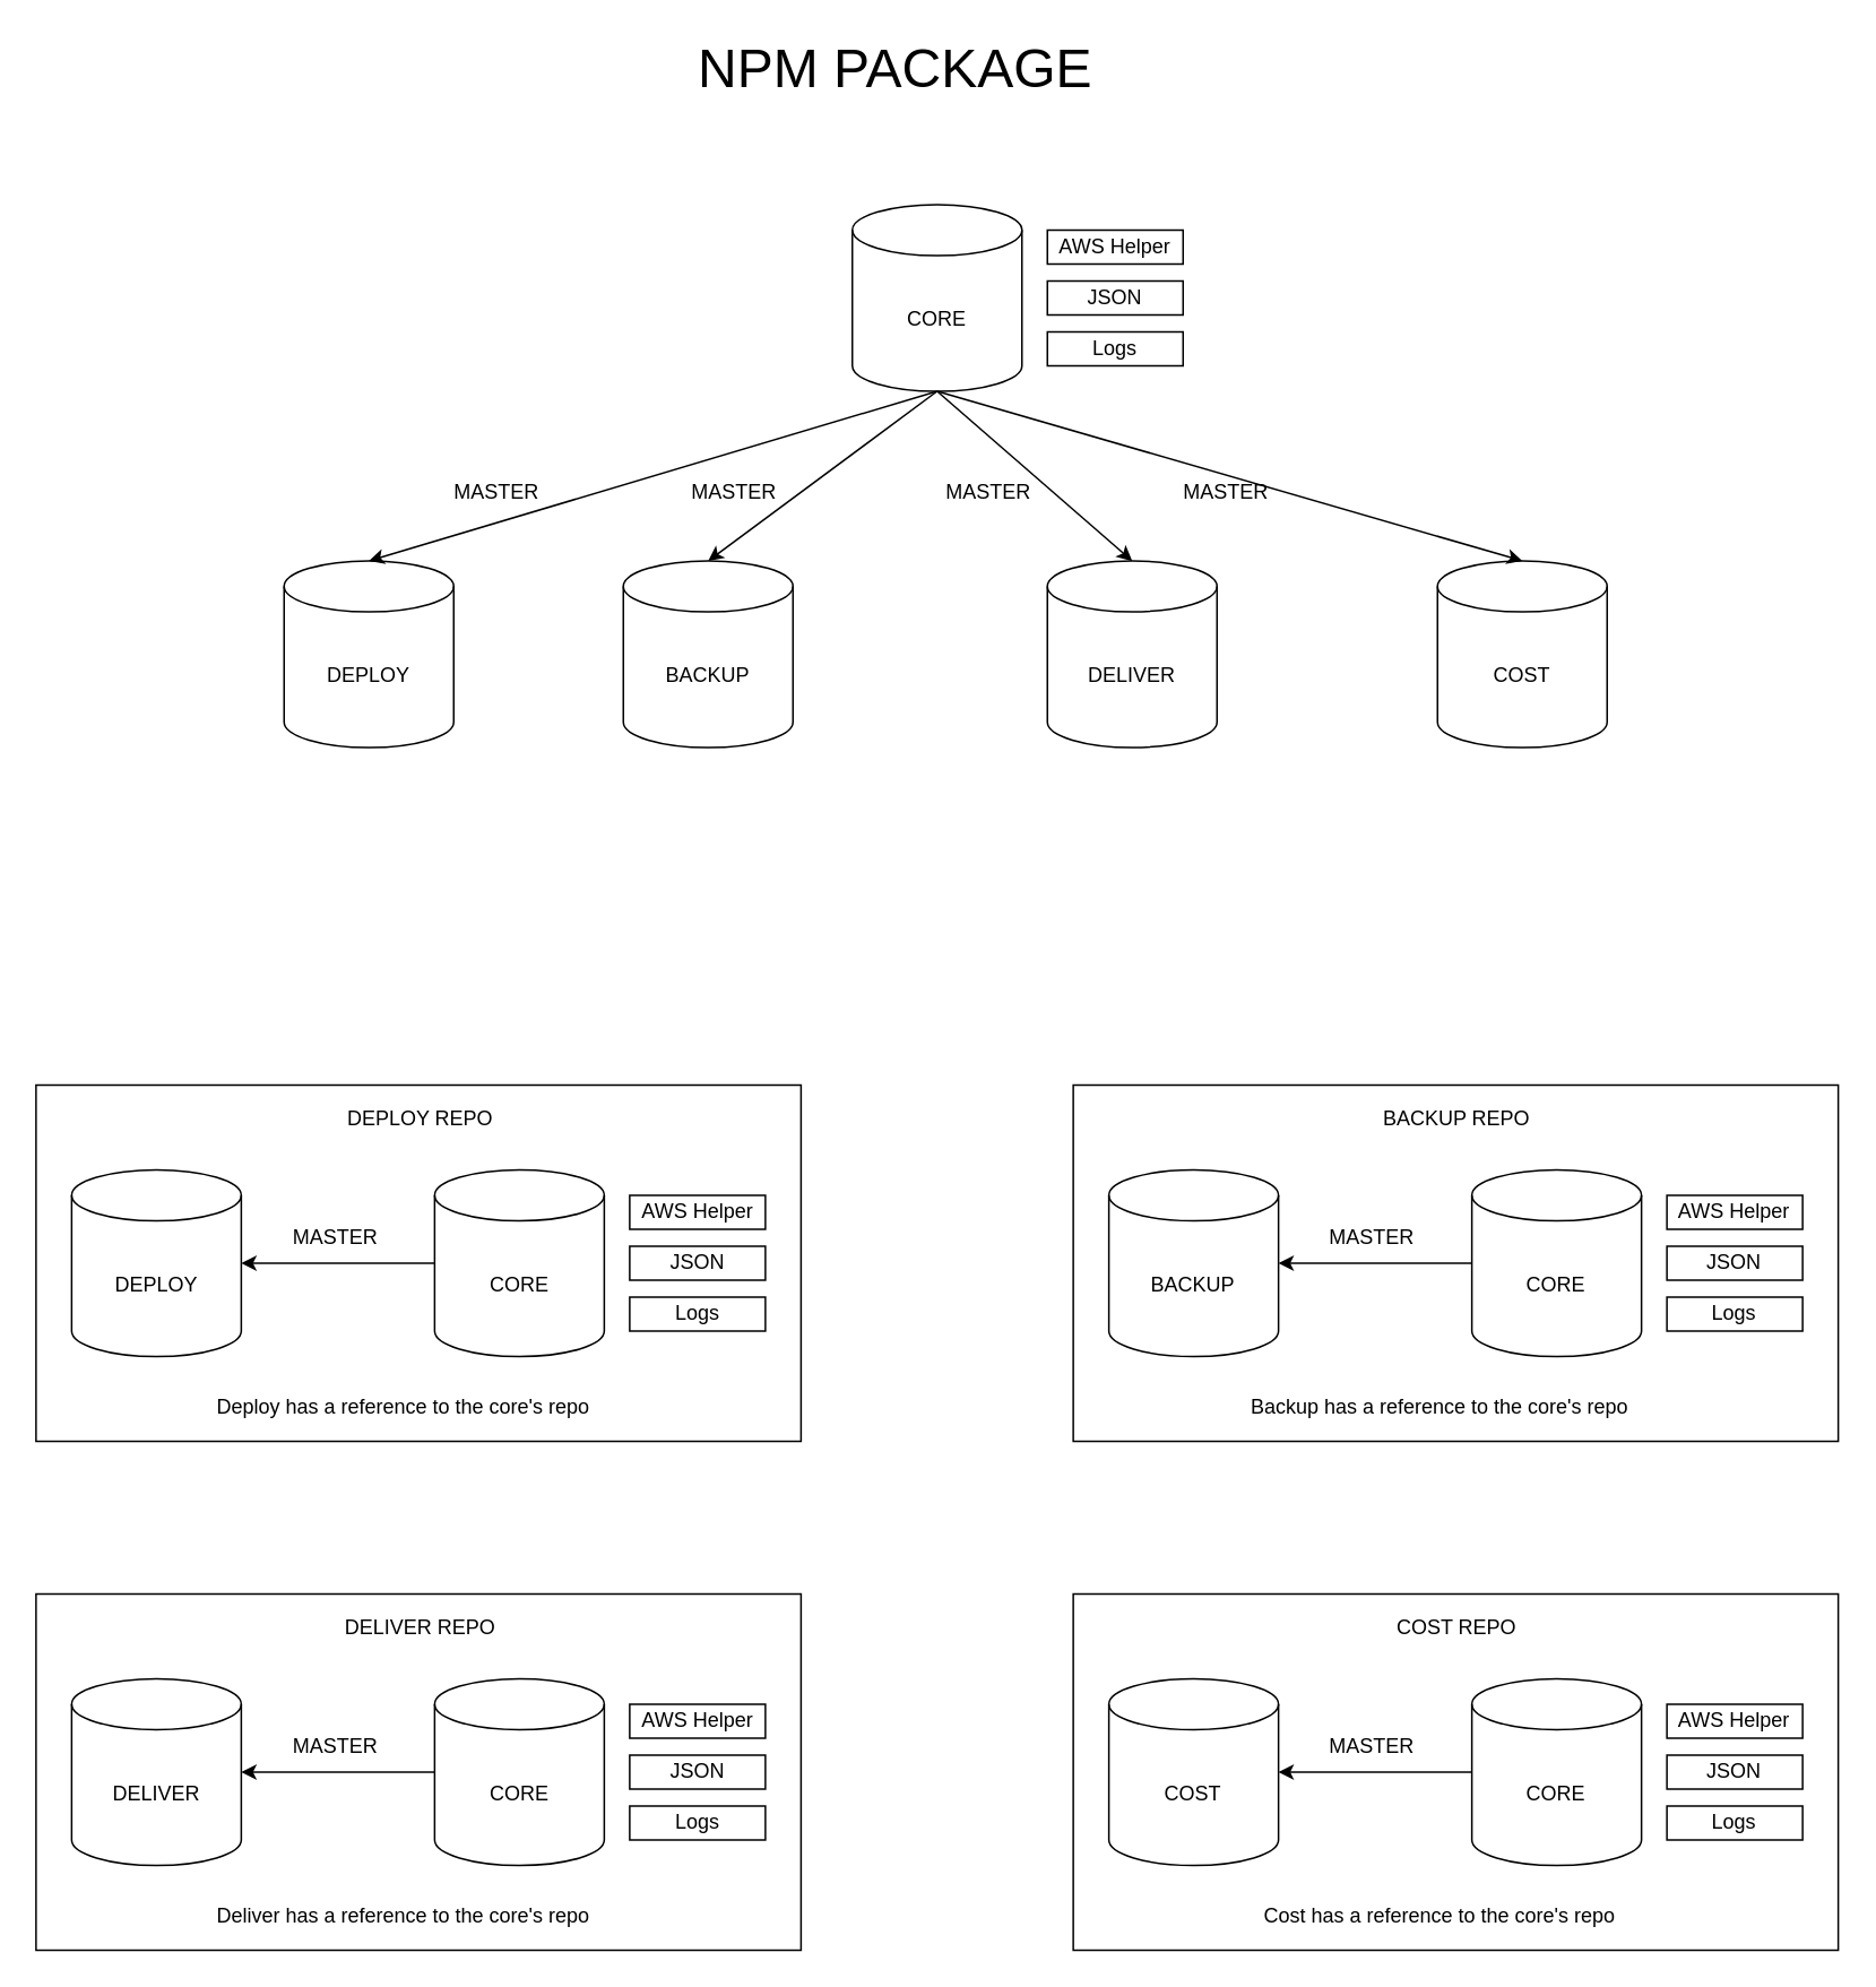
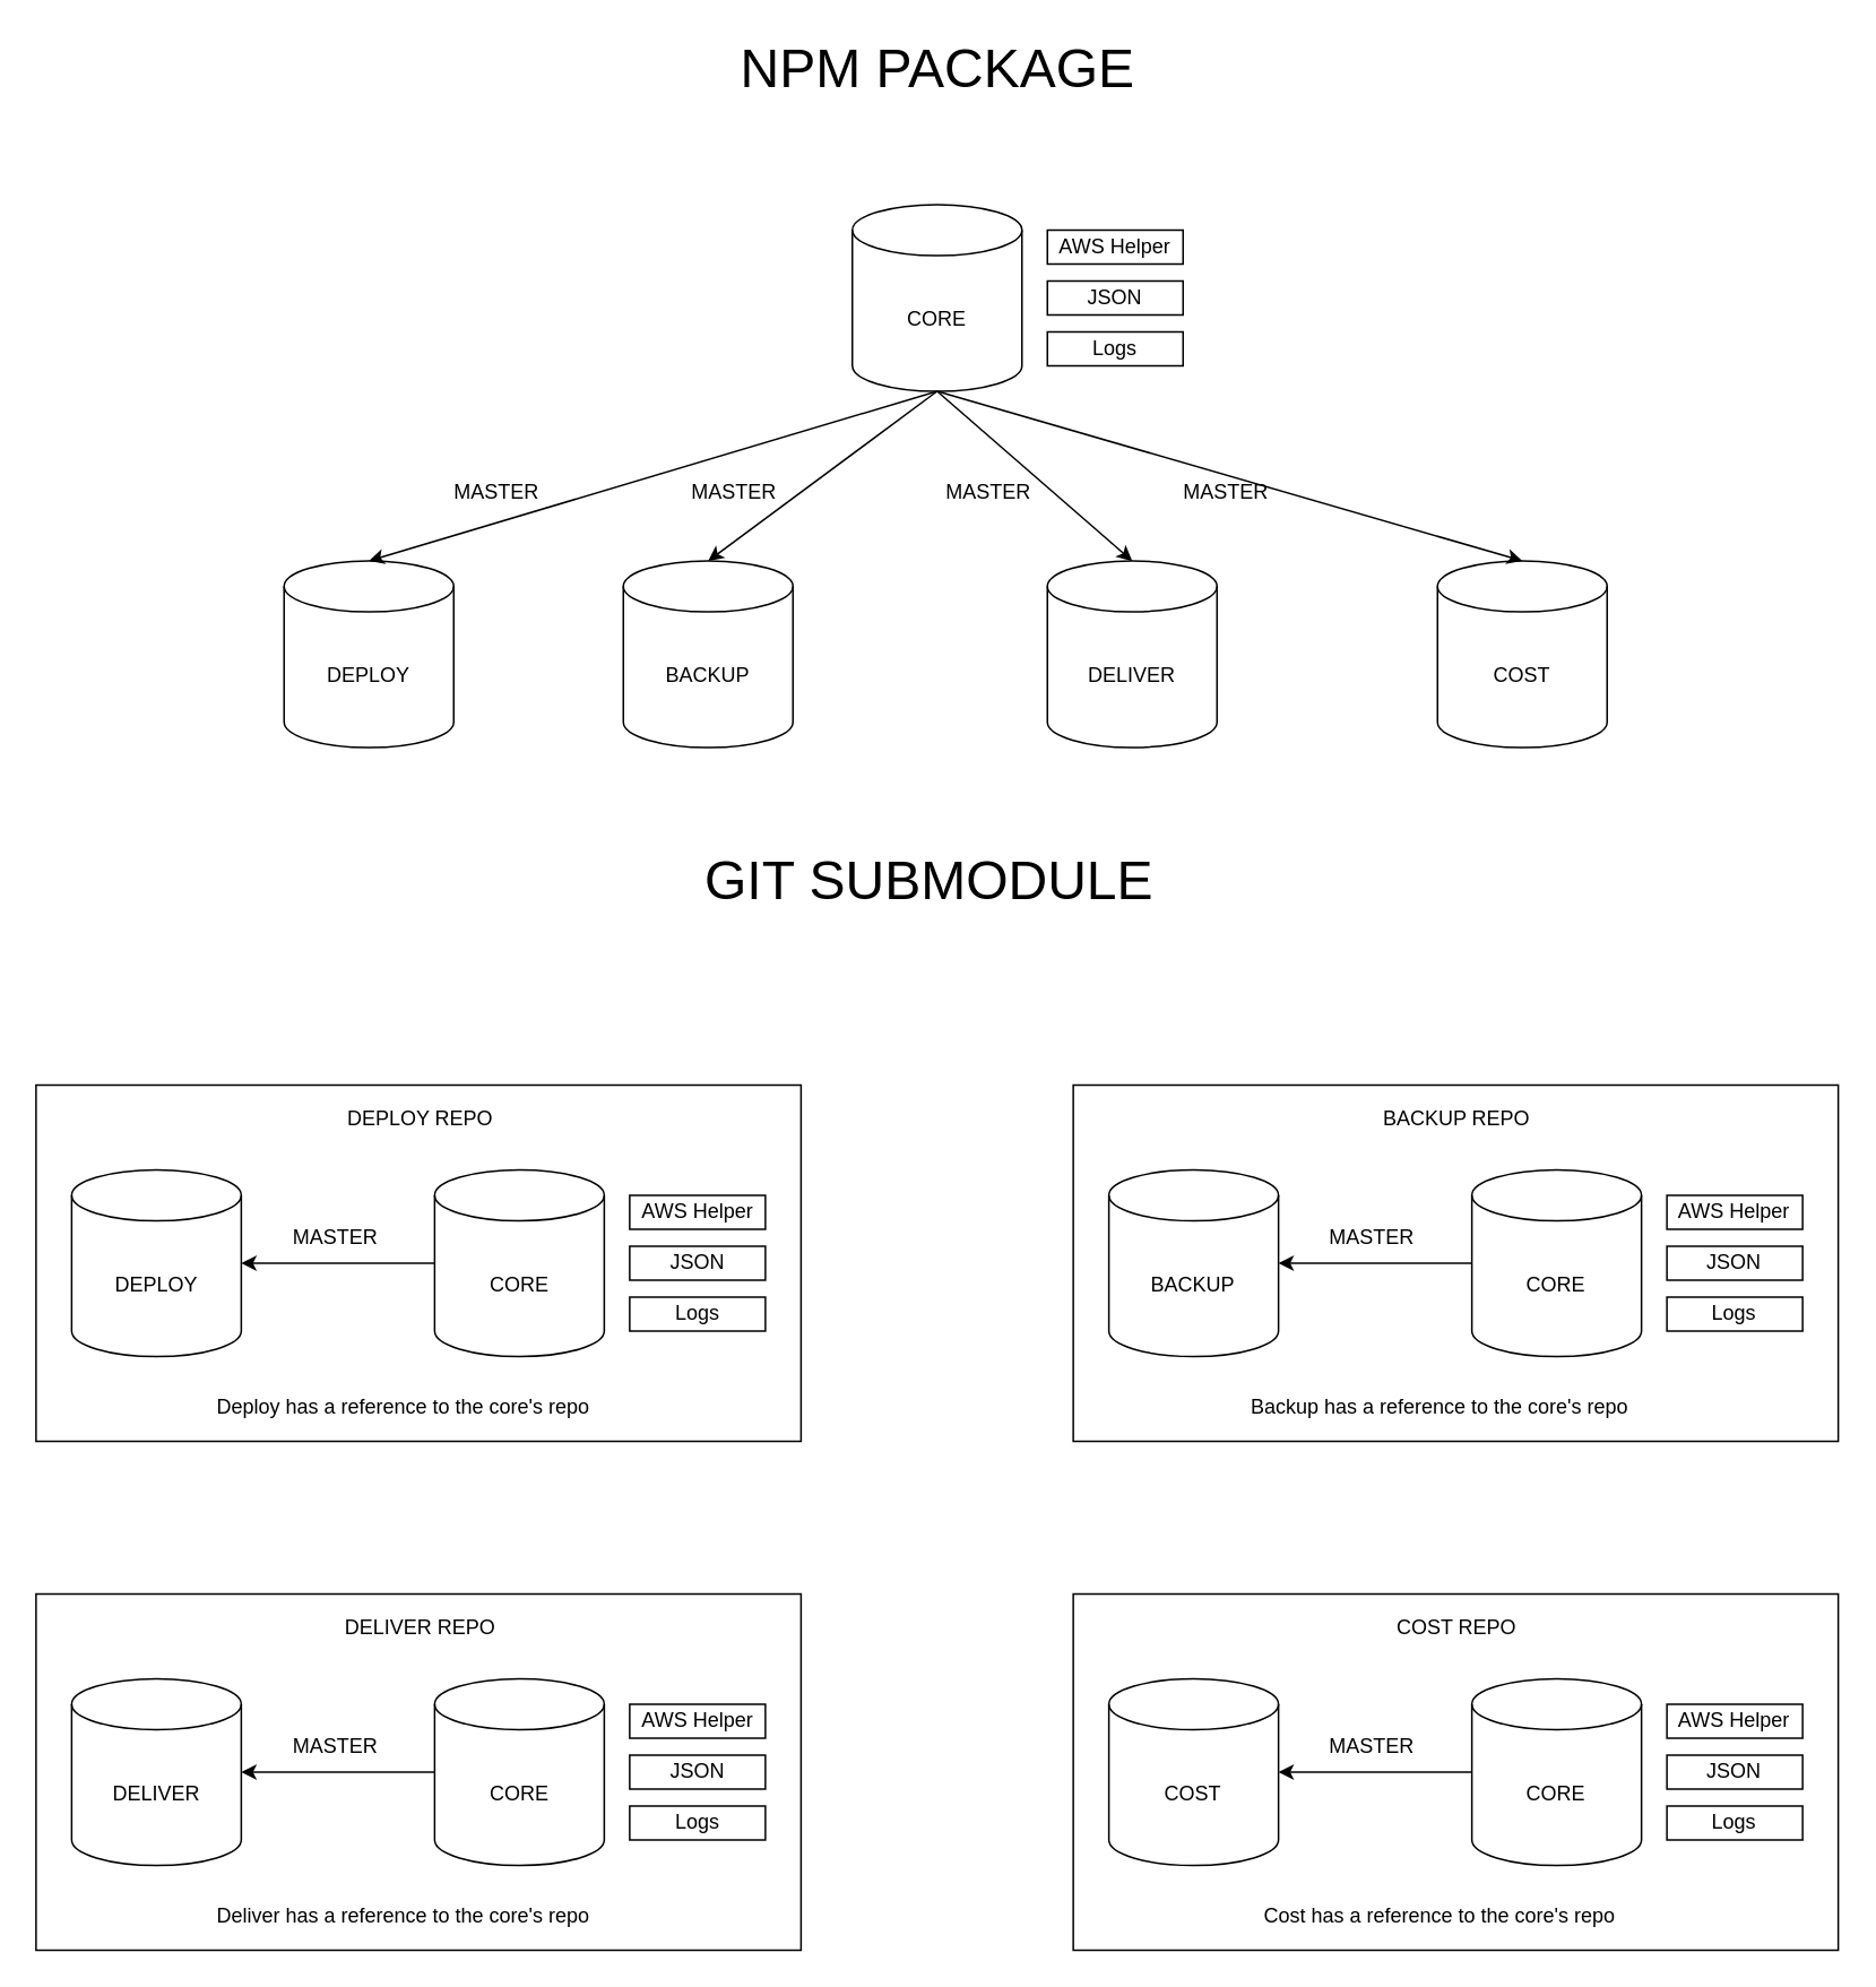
- <mxCell id="22" value="NPM PACKAGE" style="text;html=1;align=center;verticalAlign=middle;resizable=0;points=[];autosize=1;strokeColor=none;fillColor=none;fontSize=32;fontStyle=0" parent="1" vertex="1"><mxGeometry x="402" y="20" width="250" height="40" as="geometry" /></mxCell>
+ <mxCell id="22" value="NPM PACKAGE" style="text;html=1;align=center;verticalAlign=middle;resizable=0;points=[];autosize=1;strokeColor=none;fillColor=none;fontSize=32;fontStyle=0" parent="1" vertex="1"><mxGeometry x="427" y="20" width="250" height="40" as="geometry" /></mxCell>
+ <mxCell id="30" value="GIT SUBMODULE" style="text;html=1;align=center;verticalAlign=middle;resizable=0;points=[];autosize=1;strokeColor=none;fillColor=none;fontSize=32;fontStyle=0" parent="1" vertex="1"><mxGeometry x="406.75" y="499" width="280" height="40" as="geometry" /></mxCell>
